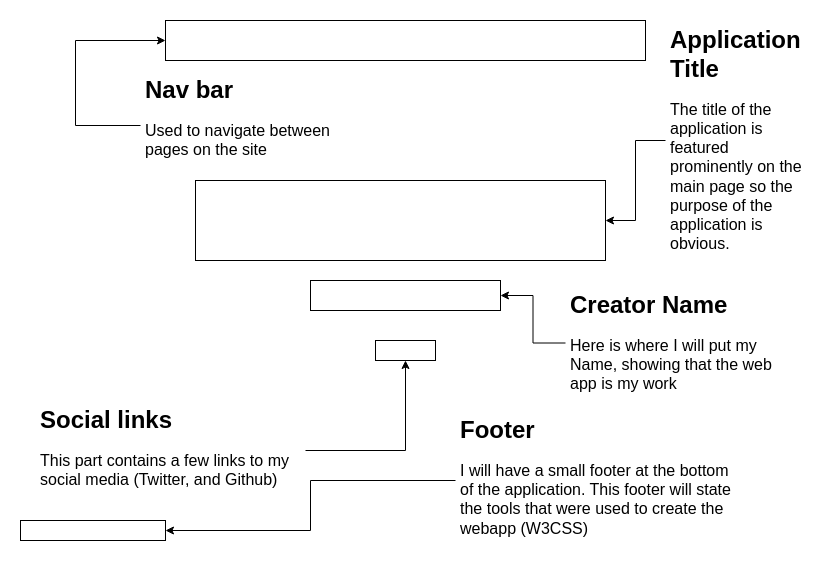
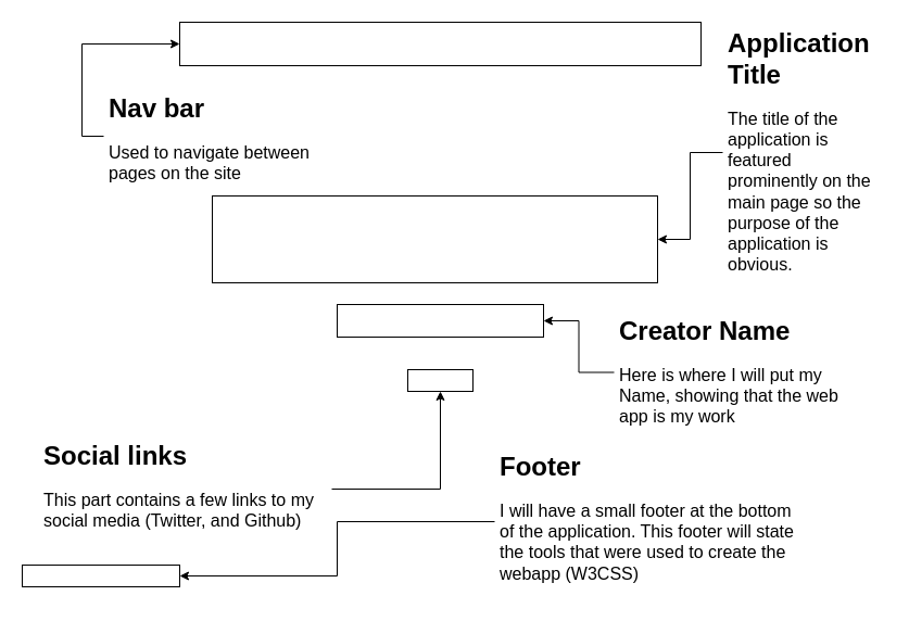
- <mxCell id="7" value="&lt;h1&gt;Nav bar&lt;br&gt;&lt;/h1&gt;&lt;p&gt;&lt;font style=&quot;font-size: 16px&quot;&gt;Used to navigate between pages on the site&lt;/font&gt;&lt;br&gt;&lt;/p&gt;" style="text;html=1;strokeColor=none;fillColor=none;spacing=5;spacingTop=-20;whiteSpace=wrap;overflow=hidden;rounded=0;" parent="1" vertex="1"><mxGeometry x="140" y="70" width="210" height="90" as="geometry" /></mxCell>
+ <mxCell id="7" value="&lt;h1&gt;Nav bar&lt;br&gt;&lt;/h1&gt;&lt;p&gt;&lt;font style=&quot;font-size: 16px&quot;&gt;Used to navigate between pages on the site&lt;/font&gt;&lt;br&gt;&lt;/p&gt;" style="text;html=1;strokeColor=none;fillColor=none;spacing=5;spacingTop=-20;whiteSpace=wrap;overflow=hidden;rounded=0;" parent="1" vertex="1"><mxGeometry x="95" y="80" width="210" height="90" as="geometry" /></mxCell>
